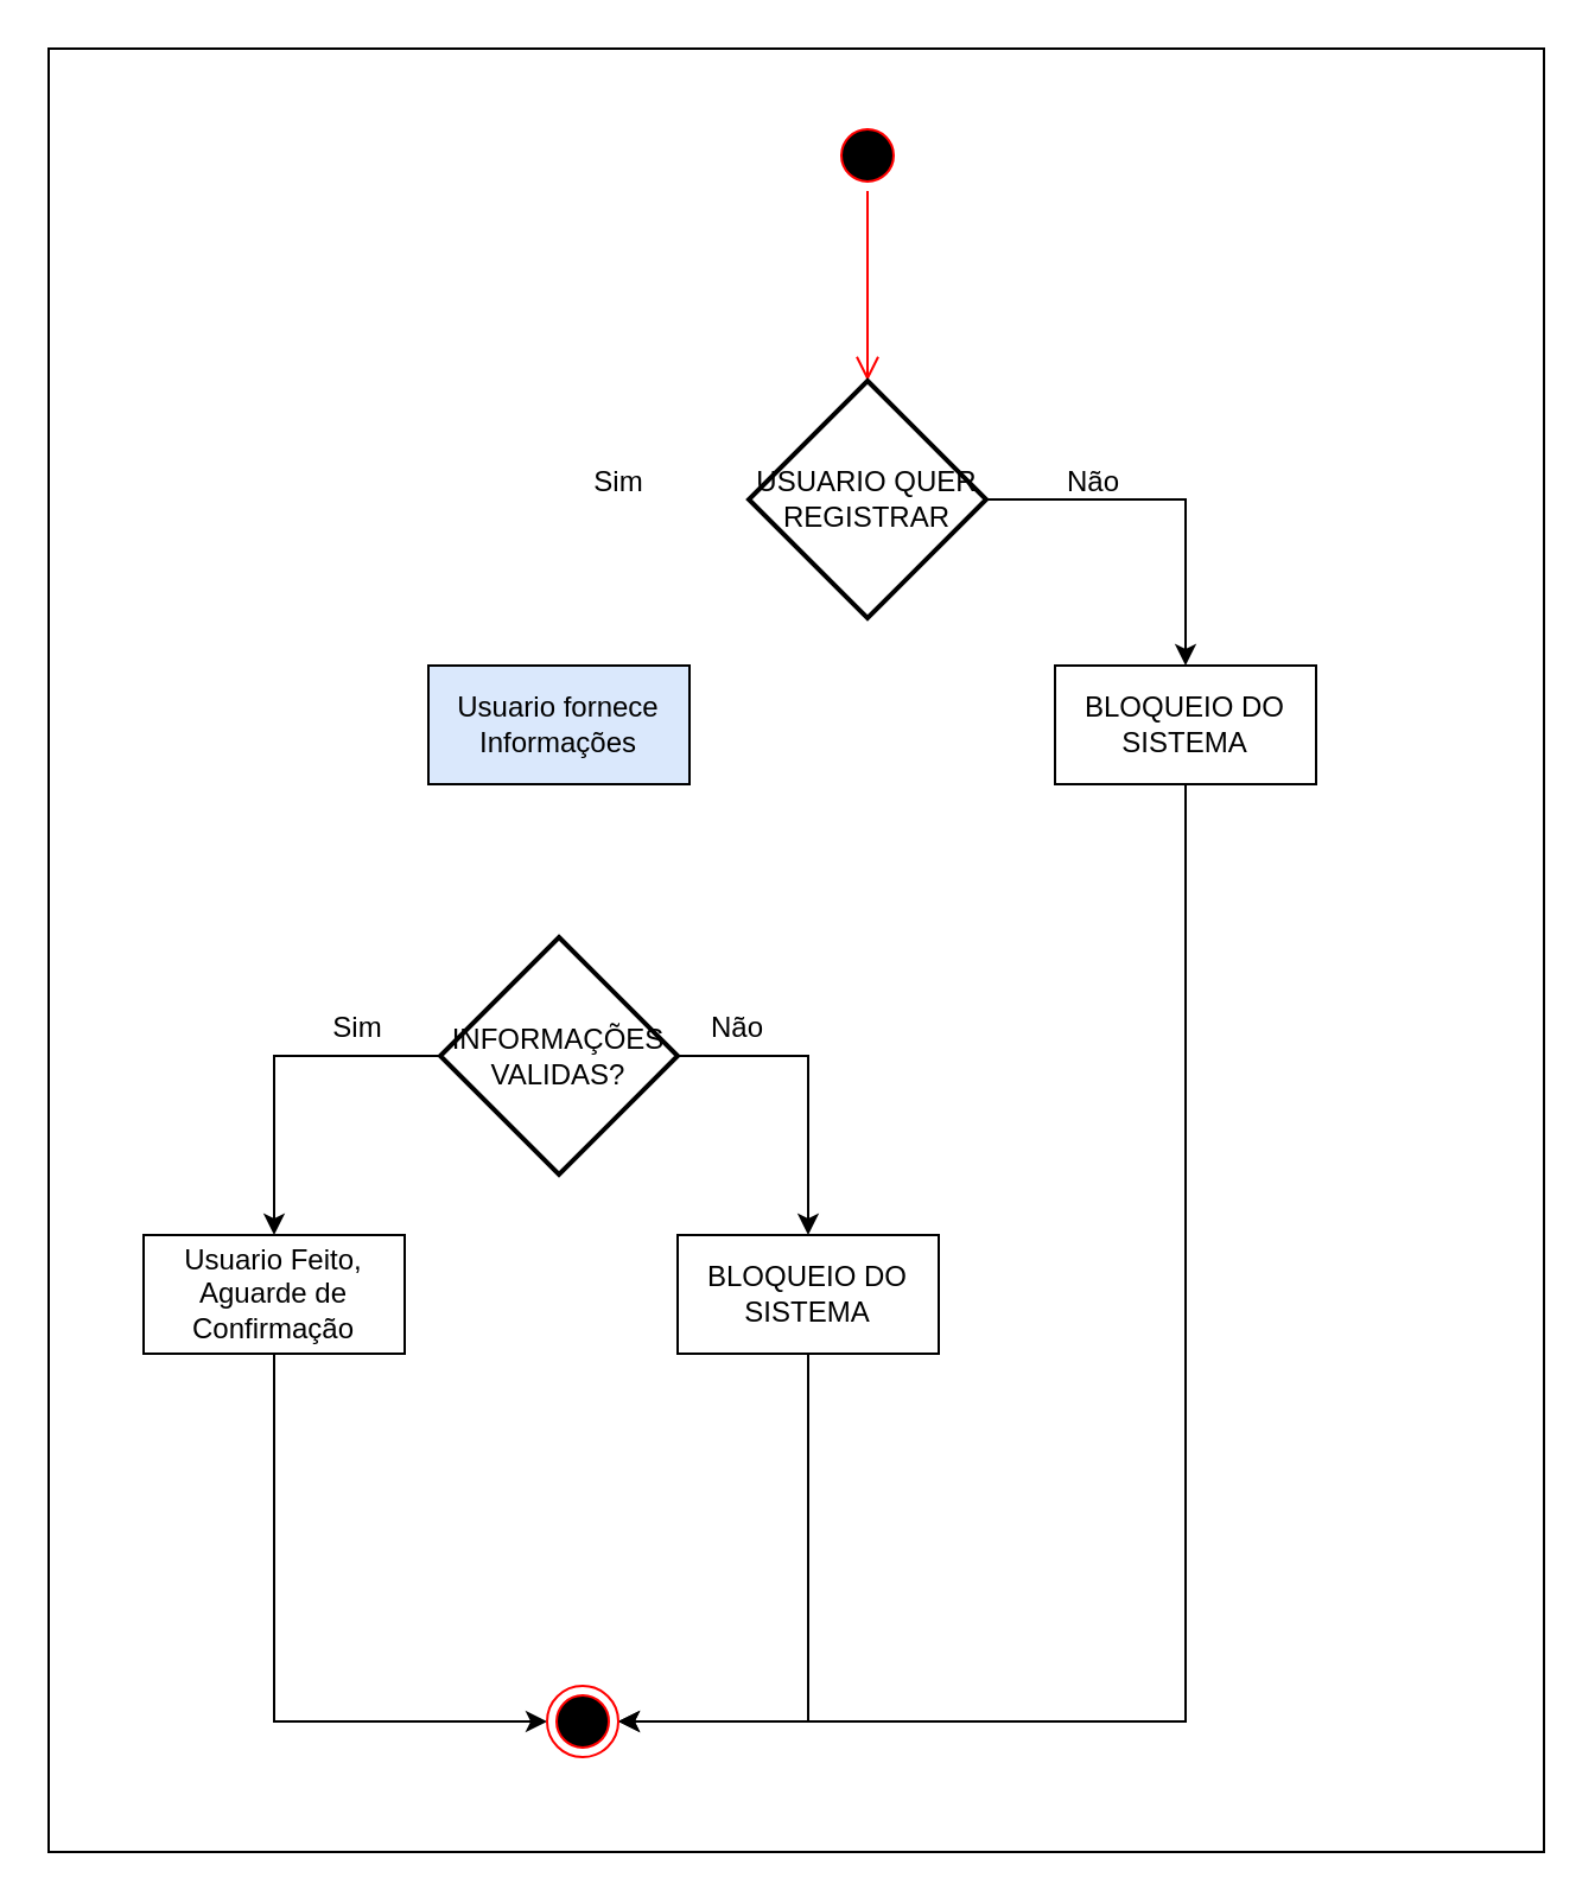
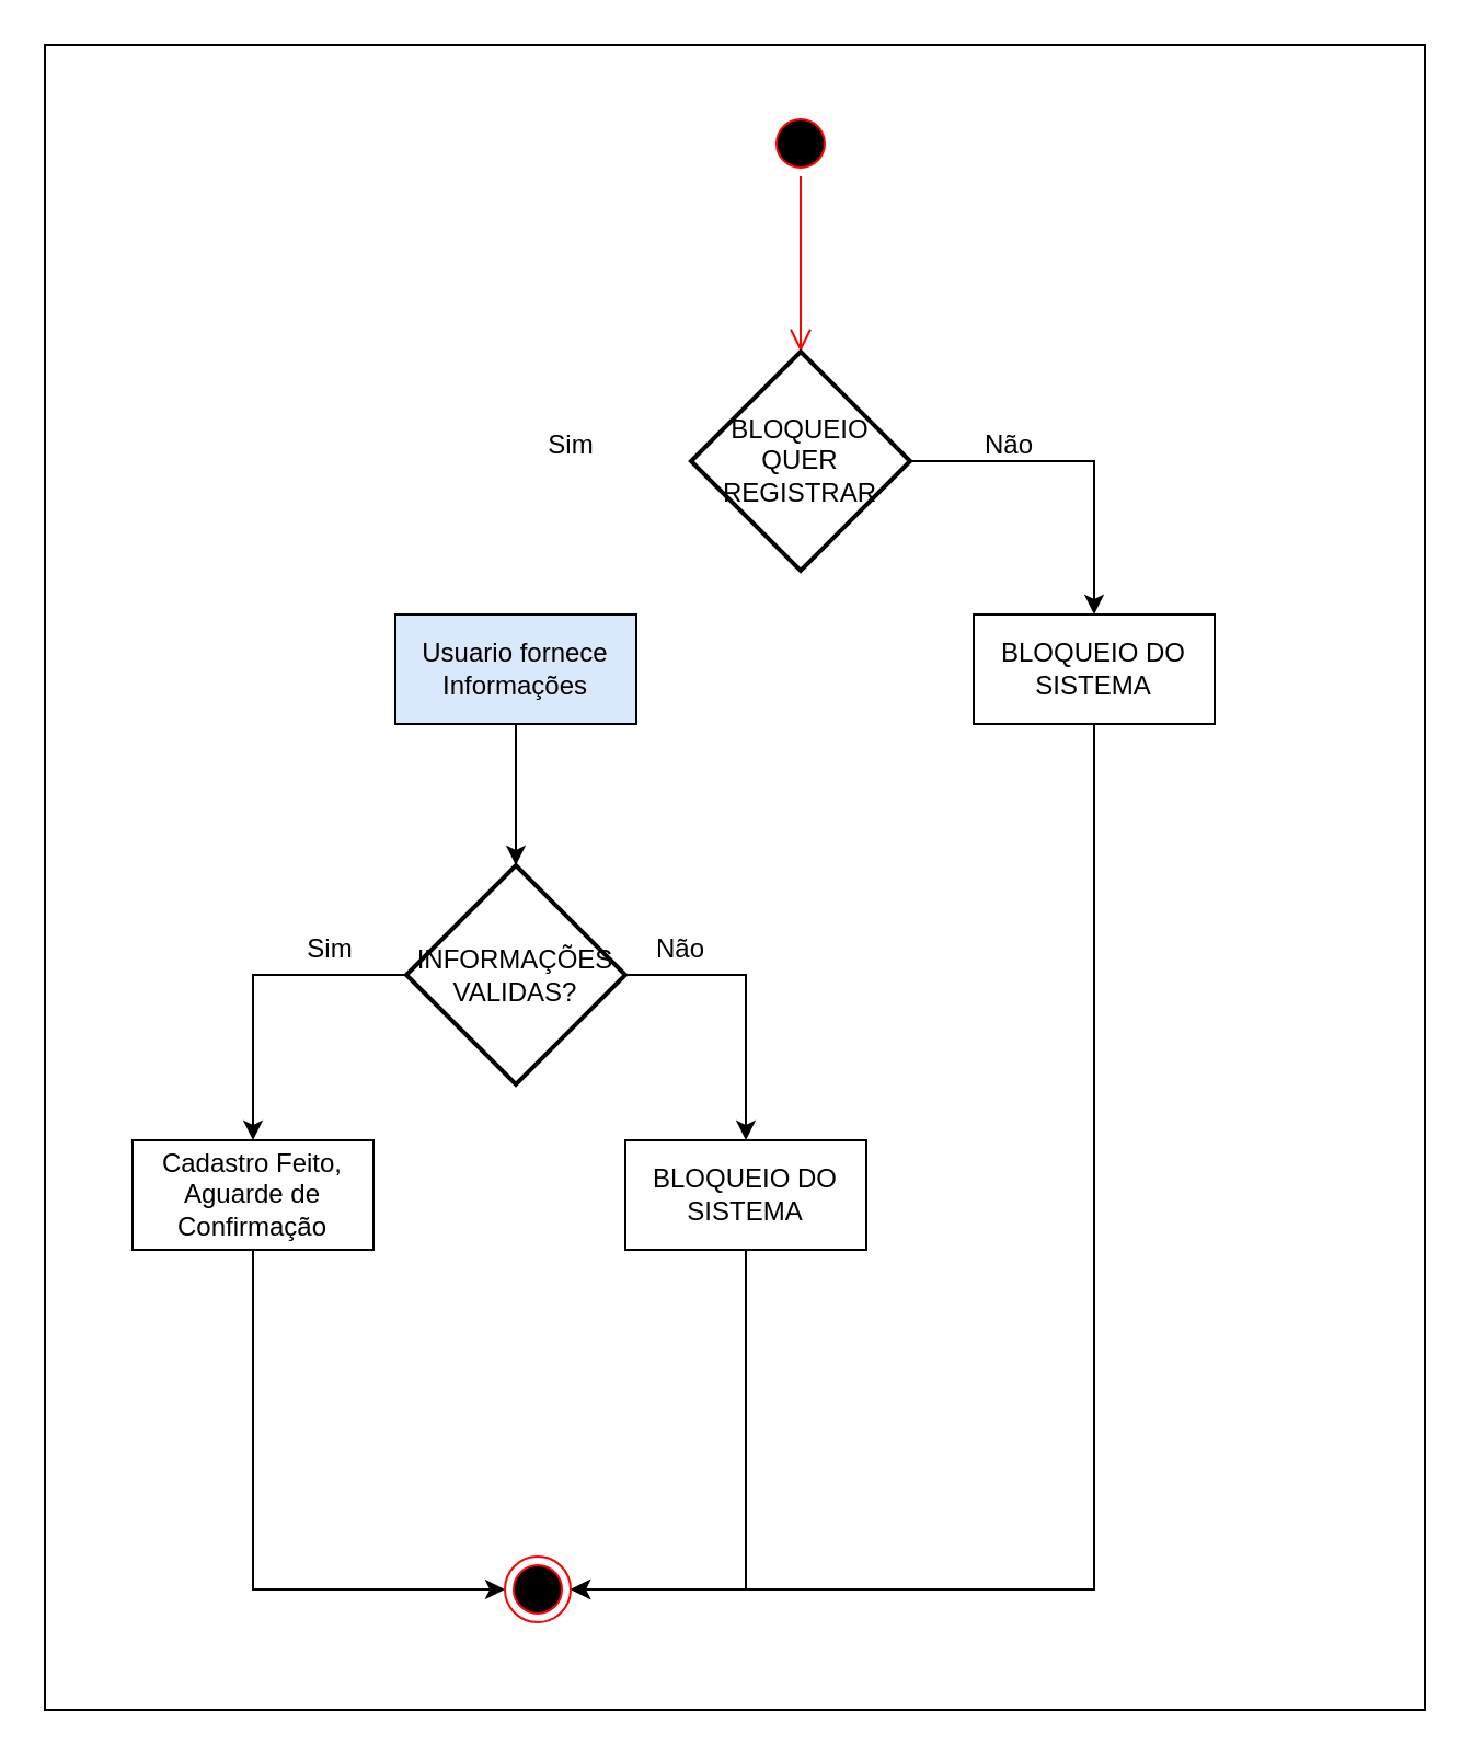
- <mxCell id="6" value="USUARIO QUER REGISTRAR" style="strokeWidth=2;html=1;shape=mxgraph.flowchart.decision;whiteSpace=wrap;" vertex="1" parent="1"><mxGeometry x="315" y="160" width="100" height="100" as="geometry" /></mxCell>
+ <mxCell id="6" value="BLOQUEIO QUER REGISTRAR" style="strokeWidth=2;html=1;shape=mxgraph.flowchart.decision;whiteSpace=wrap;" vertex="1" parent="1"><mxGeometry x="315" y="160" width="100" height="100" as="geometry" /></mxCell>
+ <mxCell id="15" style="edgeStyle=orthogonalEdgeStyle;rounded=0;orthogonalLoop=1;jettySize=auto;html=1;exitX=0.5;exitY=1;exitDx=0;exitDy=0;entryX=0.5;entryY=0;entryDx=0;entryDy=0;entryPerimeter=0;" edge="1" parent="1" source="7" target="14"><mxGeometry relative="1" as="geometry" /></mxCell>
- <mxCell id="17" value="Usuario Feito, Aguarde de Confirmação" style="html=1;whiteSpace=wrap;" vertex="1" parent="1"><mxGeometry x="60" y="520" width="110" height="50" as="geometry" /></mxCell>
+ <mxCell id="17" value="Cadastro Feito, Aguarde de Confirmação" style="html=1;whiteSpace=wrap;" vertex="1" parent="1"><mxGeometry x="60" y="520" width="110" height="50" as="geometry" /></mxCell>
